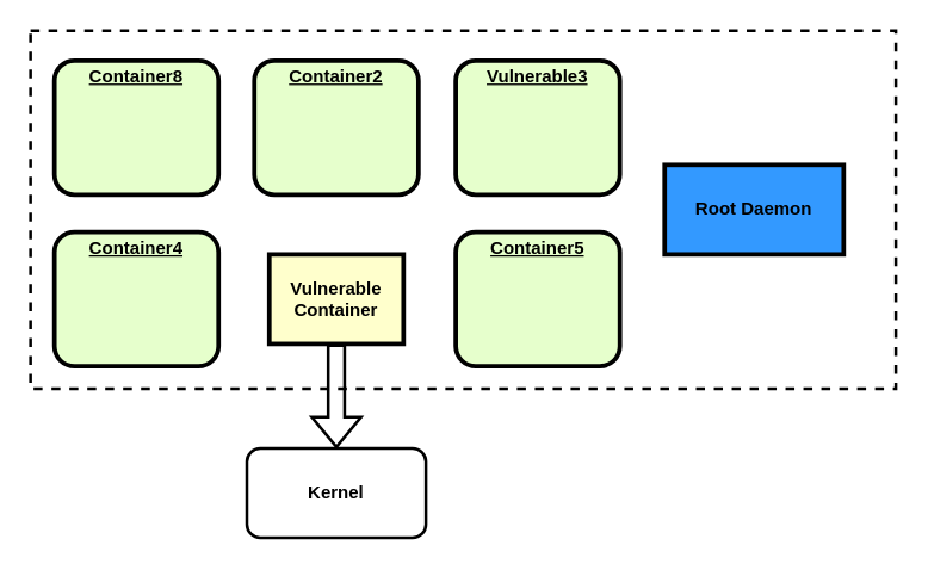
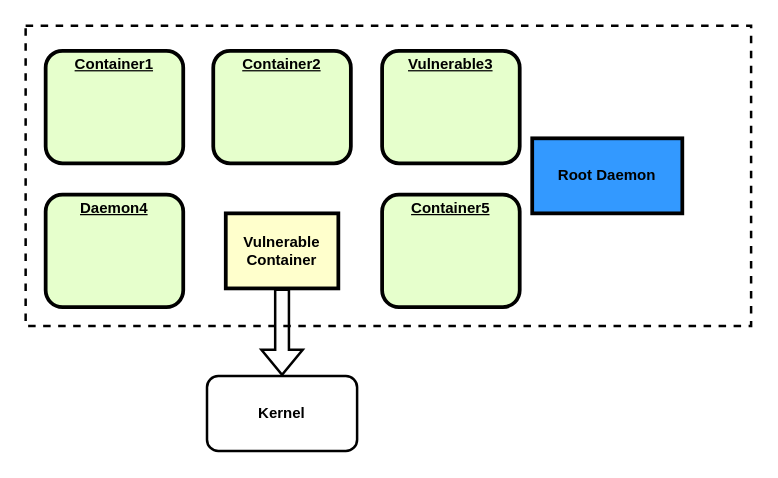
- <mxCell id="3" value="&lt;p style=&quot;margin: 0px ; margin-top: 4px ; text-align: center ; text-decoration: underline&quot;&gt;Container8&lt;/p&gt;" style="verticalAlign=middle;align=center;overflow=fill;fontSize=12;fontFamily=Helvetica;html=1;rounded=1;fontStyle=1;strokeWidth=3;fillColor=#E6FFCC" parent="1" vertex="1"><mxGeometry x="36" y="40" width="110" height="90" as="geometry" /></mxCell>
+ <mxCell id="3" value="&lt;p style=&quot;margin: 0px ; margin-top: 4px ; text-align: center ; text-decoration: underline&quot;&gt;Container1&lt;/p&gt;" style="verticalAlign=middle;align=center;overflow=fill;fontSize=12;fontFamily=Helvetica;html=1;rounded=1;fontStyle=1;strokeWidth=3;fillColor=#E6FFCC" parent="1" vertex="1"><mxGeometry x="36" y="40" width="110" height="90" as="geometry" /></mxCell>
- <mxCell id="11" value="&lt;b&gt;Root Daemon&lt;/b&gt;" style="rounded=0;whiteSpace=wrap;html=1;strokeWidth=3;fillColor=#3399FF;" vertex="1" parent="1"><mxGeometry x="445" y="110" width="120" height="60" as="geometry" /></mxCell>
+ <mxCell id="11" value="&lt;b&gt;Root Daemon&lt;/b&gt;" style="rounded=0;whiteSpace=wrap;html=1;strokeWidth=3;fillColor=#3399FF;" vertex="1" parent="1"><mxGeometry x="425" y="110" width="120" height="60" as="geometry" /></mxCell>
- <mxCell id="6" value="&lt;p style=&quot;margin: 0px ; margin-top: 4px ; text-align: center ; text-decoration: underline&quot;&gt;Container4&lt;/p&gt;" style="verticalAlign=middle;align=center;overflow=fill;fontSize=12;fontFamily=Helvetica;html=1;rounded=1;fontStyle=1;strokeWidth=3;fillColor=#E6FFCC" vertex="1" parent="1"><mxGeometry x="36" y="155" width="110" height="90" as="geometry" /></mxCell>
+ <mxCell id="6" value="&lt;p style=&quot;margin: 0px ; margin-top: 4px ; text-align: center ; text-decoration: underline&quot;&gt;Daemon4&lt;/p&gt;" style="verticalAlign=middle;align=center;overflow=fill;fontSize=12;fontFamily=Helvetica;html=1;rounded=1;fontStyle=1;strokeWidth=3;fillColor=#E6FFCC" vertex="1" parent="1"><mxGeometry x="36" y="155" width="110" height="90" as="geometry" /></mxCell>
